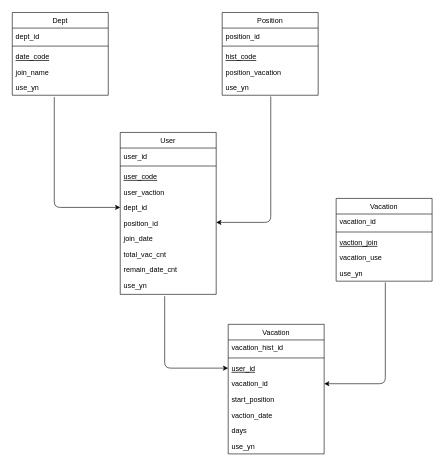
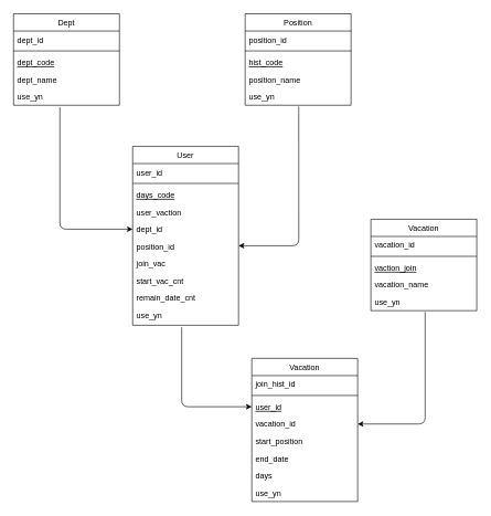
- <mxCell id="5" value="date_code" style="text;align=left;verticalAlign=top;spacingLeft=4;spacingRight=4;overflow=hidden;rotatable=0;points=[[0,0.5],[1,0.5]];portConstraint=eastwest;fontStyle=4" parent="2" vertex="1"><mxGeometry y="60" width="160" height="26" as="geometry" /></mxCell>
+ <mxCell id="5" value="dept_code" style="text;align=left;verticalAlign=top;spacingLeft=4;spacingRight=4;overflow=hidden;rotatable=0;points=[[0,0.5],[1,0.5]];portConstraint=eastwest;fontStyle=4" parent="2" vertex="1"><mxGeometry y="60" width="160" height="26" as="geometry" /></mxCell>
- <mxCell id="6" value="join_name&#10;" style="text;align=left;verticalAlign=top;spacingLeft=4;spacingRight=4;overflow=hidden;rotatable=0;points=[[0,0.5],[1,0.5]];portConstraint=eastwest;" parent="2" vertex="1"><mxGeometry y="86" width="160" height="26" as="geometry" /></mxCell>
+ <mxCell id="6" value="dept_name&#10;" style="text;align=left;verticalAlign=top;spacingLeft=4;spacingRight=4;overflow=hidden;rotatable=0;points=[[0,0.5],[1,0.5]];portConstraint=eastwest;" parent="2" vertex="1"><mxGeometry y="86" width="160" height="26" as="geometry" /></mxCell>
- <mxCell id="12" value="position_vacation" style="text;align=left;verticalAlign=top;spacingLeft=4;spacingRight=4;overflow=hidden;rotatable=0;points=[[0,0.5],[1,0.5]];portConstraint=eastwest;" vertex="1" parent="8"><mxGeometry y="86" width="160" height="26" as="geometry" /></mxCell>
+ <mxCell id="12" value="position_name" style="text;align=left;verticalAlign=top;spacingLeft=4;spacingRight=4;overflow=hidden;rotatable=0;points=[[0,0.5],[1,0.5]];portConstraint=eastwest;" vertex="1" parent="8"><mxGeometry y="86" width="160" height="26" as="geometry" /></mxCell>
- <mxCell id="17" value="user_code" style="text;align=left;verticalAlign=top;spacingLeft=4;spacingRight=4;overflow=hidden;rotatable=0;points=[[0,0.5],[1,0.5]];portConstraint=eastwest;fontStyle=4" vertex="1" parent="14"><mxGeometry y="60" width="160" height="26" as="geometry" /></mxCell>
+ <mxCell id="17" value="days_code" style="text;align=left;verticalAlign=top;spacingLeft=4;spacingRight=4;overflow=hidden;rotatable=0;points=[[0,0.5],[1,0.5]];portConstraint=eastwest;fontStyle=4" vertex="1" parent="14"><mxGeometry y="60" width="160" height="26" as="geometry" /></mxCell>
- <mxCell id="21" value="join_date" style="text;align=left;verticalAlign=top;spacingLeft=4;spacingRight=4;overflow=hidden;rotatable=0;points=[[0,0.5],[1,0.5]];portConstraint=eastwest;" vertex="1" parent="14"><mxGeometry y="164" width="160" height="26" as="geometry" /></mxCell>
+ <mxCell id="21" value="join_vac" style="text;align=left;verticalAlign=top;spacingLeft=4;spacingRight=4;overflow=hidden;rotatable=0;points=[[0,0.5],[1,0.5]];portConstraint=eastwest;" vertex="1" parent="14"><mxGeometry y="164" width="160" height="26" as="geometry" /></mxCell>
- <mxCell id="22" value="total_vac_cnt&#10;" style="text;align=left;verticalAlign=top;spacingLeft=4;spacingRight=4;overflow=hidden;rotatable=0;points=[[0,0.5],[1,0.5]];portConstraint=eastwest;" vertex="1" parent="14"><mxGeometry y="190" width="160" height="26" as="geometry" /></mxCell>
+ <mxCell id="22" value="start_vac_cnt&#10;" style="text;align=left;verticalAlign=top;spacingLeft=4;spacingRight=4;overflow=hidden;rotatable=0;points=[[0,0.5],[1,0.5]];portConstraint=eastwest;" vertex="1" parent="14"><mxGeometry y="190" width="160" height="26" as="geometry" /></mxCell>
- <mxCell id="40" value="vacation_use" style="text;align=left;verticalAlign=top;spacingLeft=4;spacingRight=4;overflow=hidden;rotatable=0;points=[[0,0.5],[1,0.5]];portConstraint=eastwest;" vertex="1" parent="36"><mxGeometry y="86" width="160" height="26" as="geometry" /></mxCell>
+ <mxCell id="40" value="vacation_name" style="text;align=left;verticalAlign=top;spacingLeft=4;spacingRight=4;overflow=hidden;rotatable=0;points=[[0,0.5],[1,0.5]];portConstraint=eastwest;" vertex="1" parent="36"><mxGeometry y="86" width="160" height="26" as="geometry" /></mxCell>
- <mxCell id="28" value="vacation_hist_id" style="text;align=left;verticalAlign=top;spacingLeft=4;spacingRight=4;overflow=hidden;rotatable=0;points=[[0,0.5],[1,0.5]];portConstraint=eastwest;" vertex="1" parent="27"><mxGeometry y="26" width="160" height="26" as="geometry" /></mxCell>
+ <mxCell id="28" value="join_hist_id" style="text;align=left;verticalAlign=top;spacingLeft=4;spacingRight=4;overflow=hidden;rotatable=0;points=[[0,0.5],[1,0.5]];portConstraint=eastwest;" vertex="1" parent="27"><mxGeometry y="26" width="160" height="26" as="geometry" /></mxCell>
- <mxCell id="33" value="vaction_date" style="text;align=left;verticalAlign=top;spacingLeft=4;spacingRight=4;overflow=hidden;rotatable=0;points=[[0,0.5],[1,0.5]];portConstraint=eastwest;" vertex="1" parent="27"><mxGeometry y="138" width="160" height="26" as="geometry" /></mxCell>
+ <mxCell id="33" value="end_date" style="text;align=left;verticalAlign=top;spacingLeft=4;spacingRight=4;overflow=hidden;rotatable=0;points=[[0,0.5],[1,0.5]];portConstraint=eastwest;" vertex="1" parent="27"><mxGeometry y="138" width="160" height="26" as="geometry" /></mxCell>
